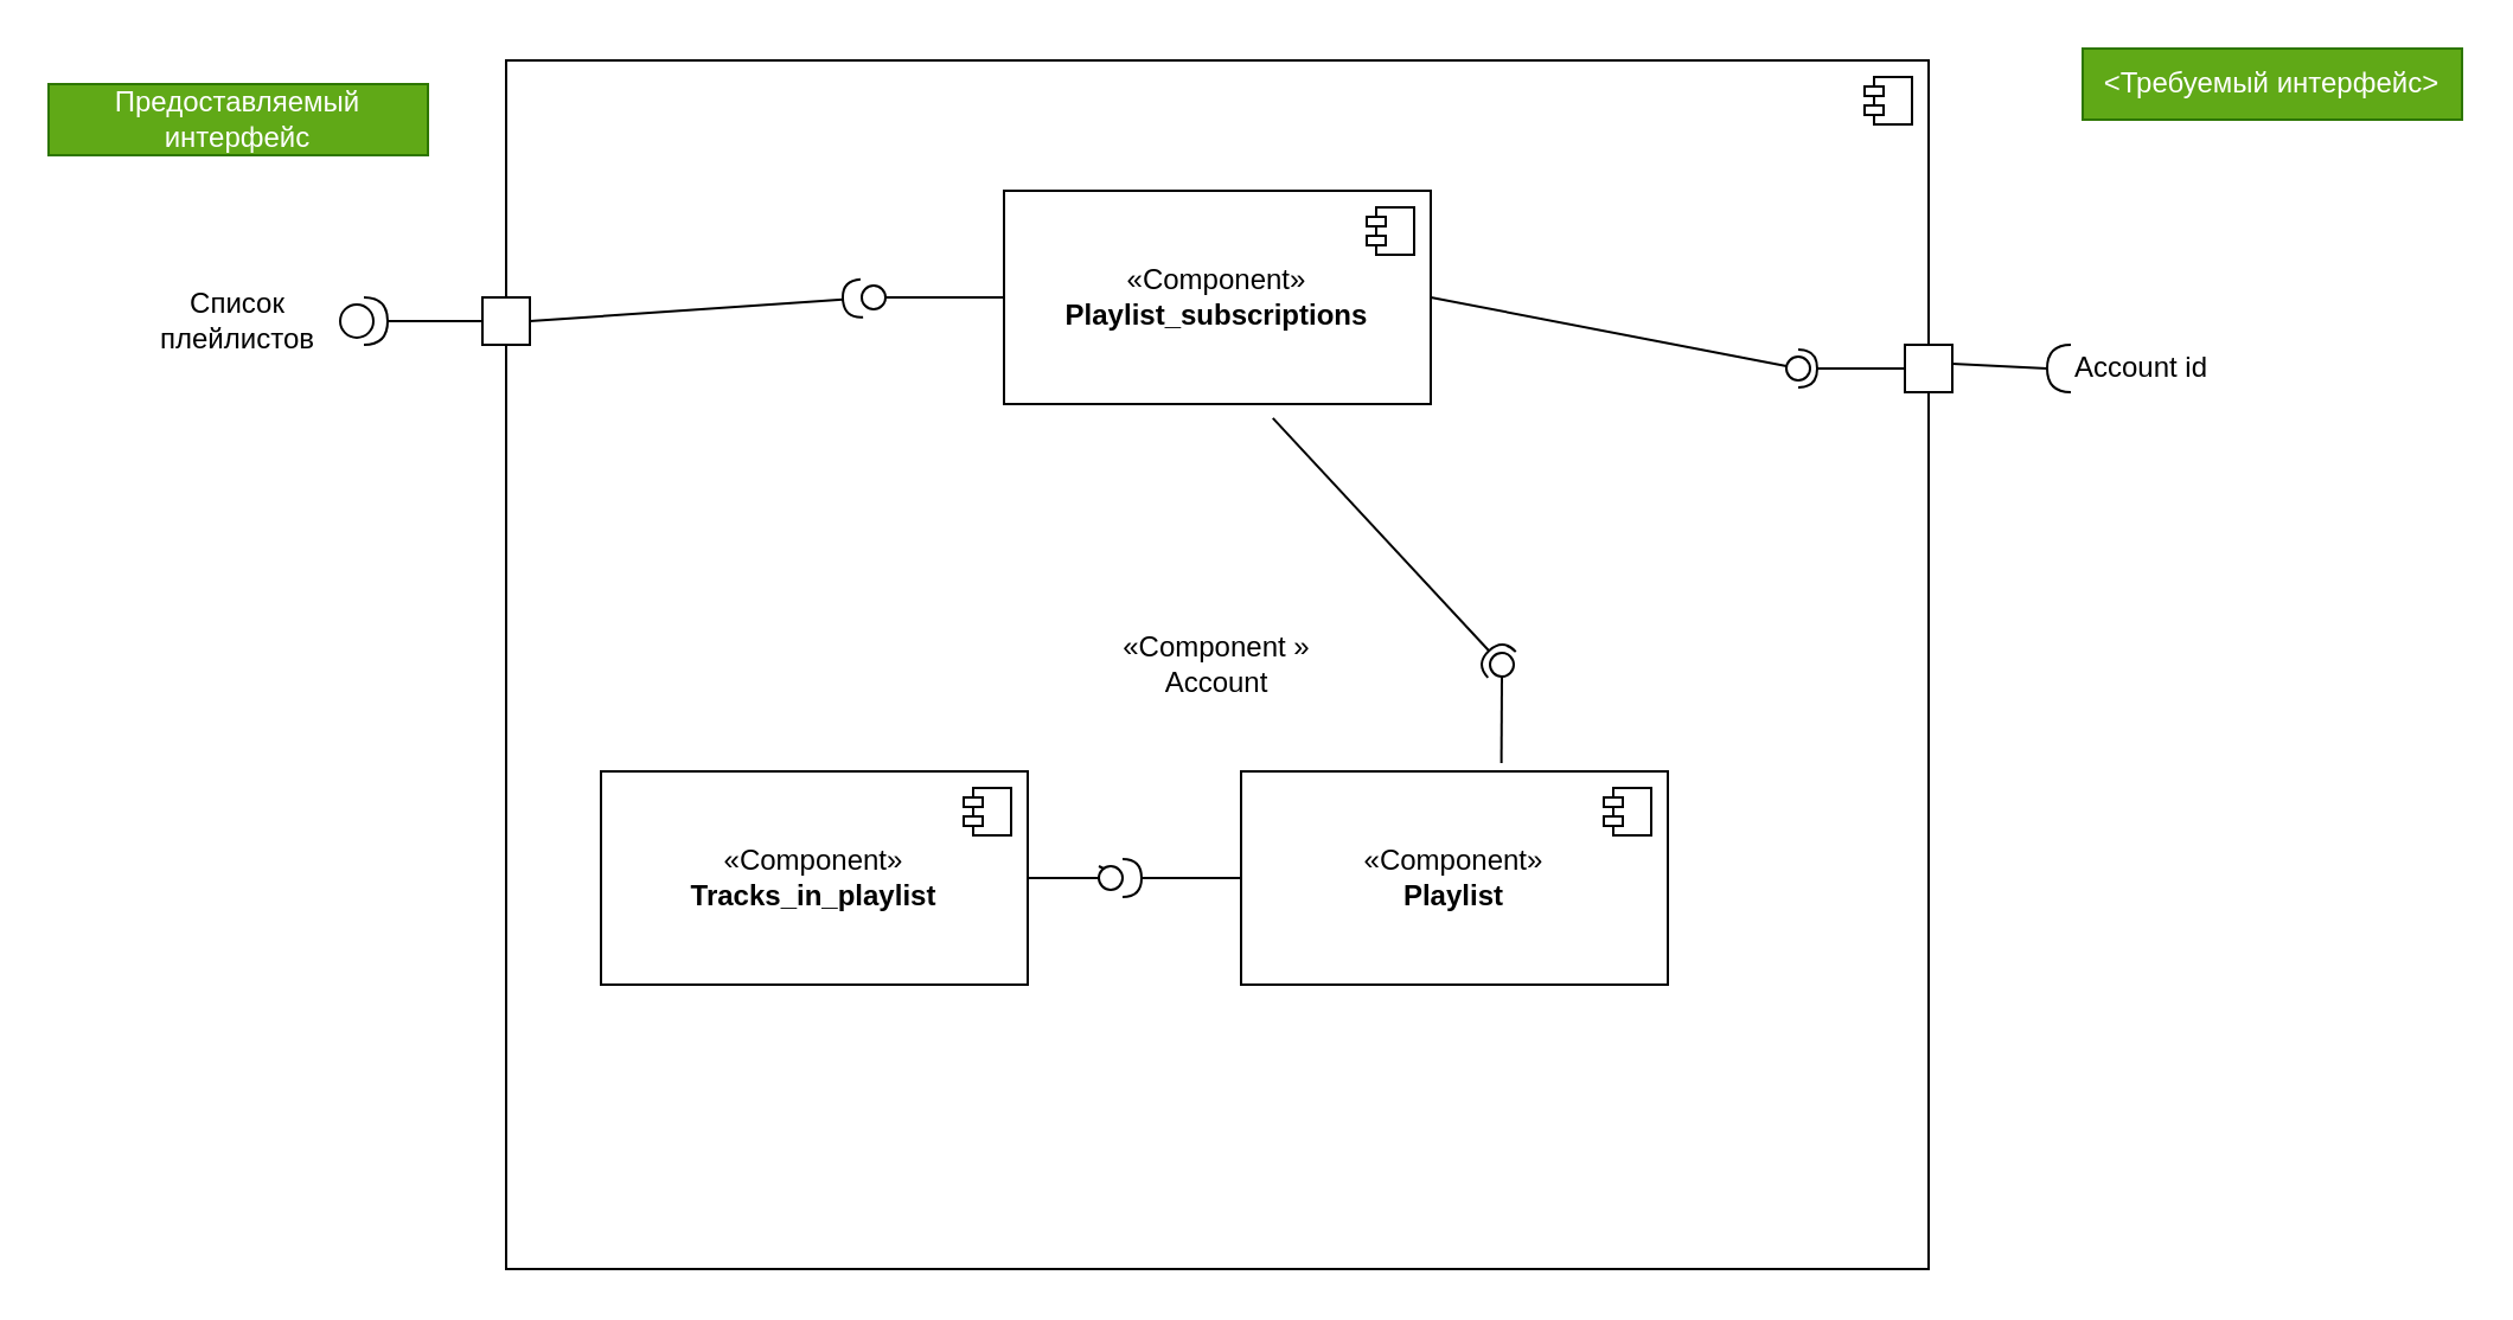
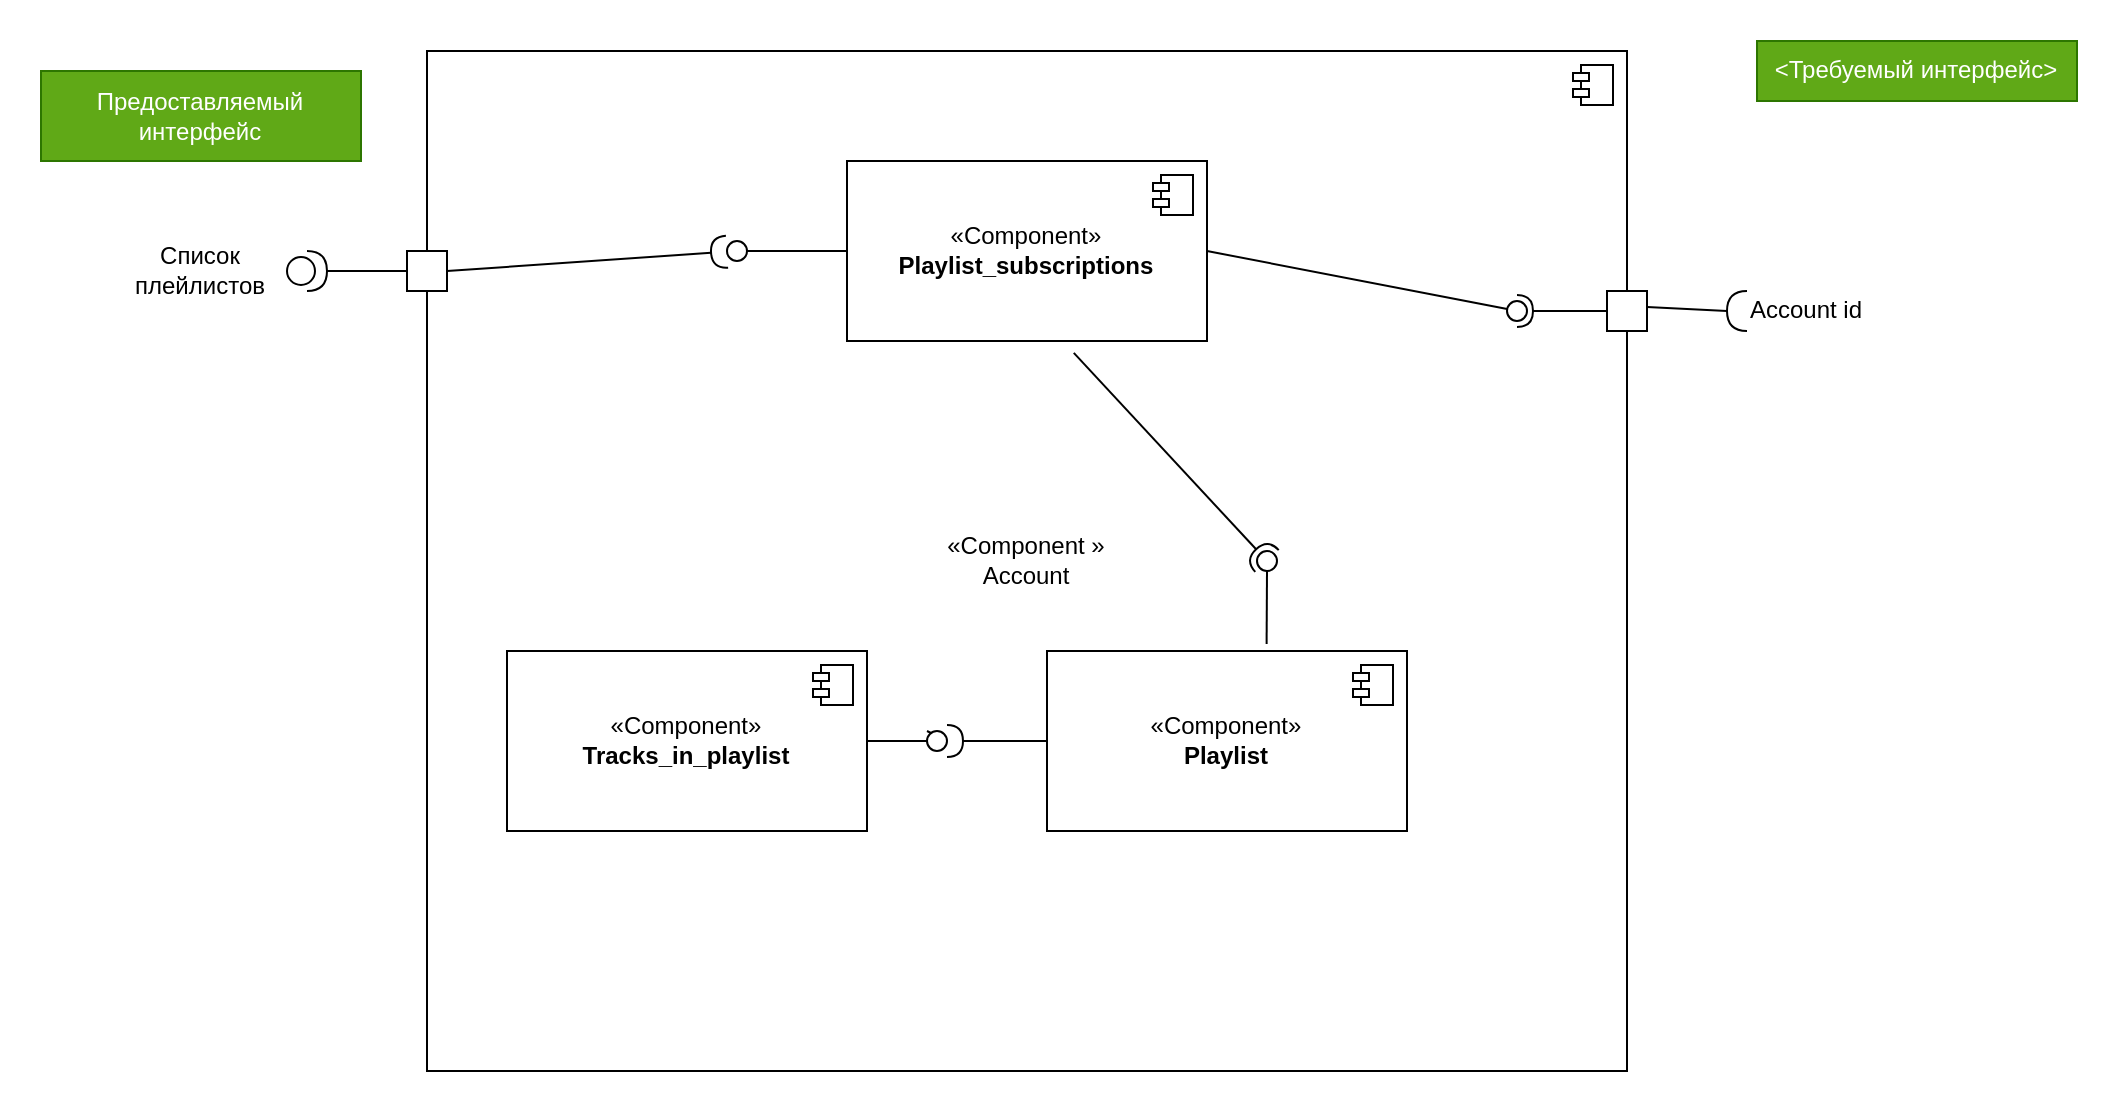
- <mxCell id="14" value="Предоставляемый интерфейс" style="text;html=1;strokeColor=#2D7600;fillColor=#60a917;align=center;verticalAlign=middle;whiteSpace=wrap;rounded=0;fontColor=#ffffff;" vertex="1" parent="1"><mxGeometry x="20" y="35" width="160" height="30" as="geometry" /></mxCell>
+ <mxCell id="14" value="Предоставляемый интерфейс" style="text;html=1;strokeColor=#2D7600;fillColor=#60a917;align=center;verticalAlign=middle;whiteSpace=wrap;rounded=0;fontColor=#ffffff;" vertex="1" parent="1"><mxGeometry x="20" y="35" width="160" height="45" as="geometry" /></mxCell>
